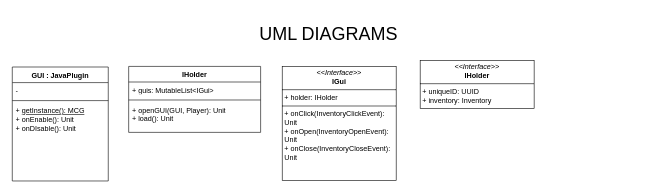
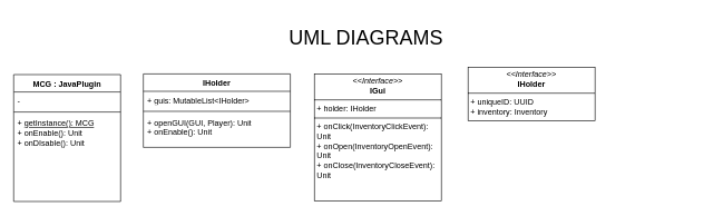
- <mxCell id="2" value="GUI : JavaPlugin&lt;div&gt;&lt;br&gt;&lt;/div&gt;" style="swimlane;fontStyle=1;align=center;verticalAlign=top;childLayout=stackLayout;horizontal=1;startSize=26;horizontalStack=0;resizeParent=1;resizeParentMax=0;resizeLast=0;collapsible=1;marginBottom=0;whiteSpace=wrap;html=1;" vertex="1" parent="1"><mxGeometry x="20" y="111" width="160" height="190" as="geometry" /></mxCell>
+ <mxCell id="2" value="MCG : JavaPlugin&lt;div&gt;&lt;br&gt;&lt;/div&gt;" style="swimlane;fontStyle=1;align=center;verticalAlign=top;childLayout=stackLayout;horizontal=1;startSize=26;horizontalStack=0;resizeParent=1;resizeParentMax=0;resizeLast=0;collapsible=1;marginBottom=0;whiteSpace=wrap;html=1;" vertex="1" parent="1"><mxGeometry x="20" y="111" width="160" height="190" as="geometry" /></mxCell>
- <mxCell id="8" value="&lt;div&gt;&lt;span style=&quot;background-color: initial;&quot;&gt;+ guis: MutableList&amp;lt;IGui&amp;gt;&lt;/span&gt;&lt;br&gt;&lt;/div&gt;" style="text;strokeColor=none;fillColor=none;align=left;verticalAlign=top;spacingLeft=4;spacingRight=4;overflow=hidden;rotatable=0;points=[[0,0.5],[1,0.5]];portConstraint=eastwest;whiteSpace=wrap;html=1;" vertex="1" parent="7"><mxGeometry y="26" width="220" height="26" as="geometry" /></mxCell>
+ <mxCell id="8" value="&lt;div&gt;&lt;span style=&quot;background-color: initial;&quot;&gt;+ guis: MutableList&amp;lt;IHolder&amp;gt;&lt;/span&gt;&lt;br&gt;&lt;/div&gt;" style="text;strokeColor=none;fillColor=none;align=left;verticalAlign=top;spacingLeft=4;spacingRight=4;overflow=hidden;rotatable=0;points=[[0,0.5],[1,0.5]];portConstraint=eastwest;whiteSpace=wrap;html=1;" vertex="1" parent="7"><mxGeometry y="26" width="220" height="26" as="geometry" /></mxCell>
- <mxCell id="10" value="+ openGUI(GUI, Player): Unit&lt;div&gt;+ load(): Unit&lt;/div&gt;" style="text;strokeColor=none;fillColor=none;align=left;verticalAlign=top;spacingLeft=4;spacingRight=4;overflow=hidden;rotatable=0;points=[[0,0.5],[1,0.5]];portConstraint=eastwest;whiteSpace=wrap;html=1;" vertex="1" parent="7"><mxGeometry y="60" width="220" height="50" as="geometry" /></mxCell>
+ <mxCell id="10" value="+ openGUI(GUI, Player): Unit&lt;div&gt;+ onEnable(): Unit&lt;/div&gt;" style="text;strokeColor=none;fillColor=none;align=left;verticalAlign=top;spacingLeft=4;spacingRight=4;overflow=hidden;rotatable=0;points=[[0,0.5],[1,0.5]];portConstraint=eastwest;whiteSpace=wrap;html=1;" vertex="1" parent="7"><mxGeometry y="60" width="220" height="50" as="geometry" /></mxCell>
